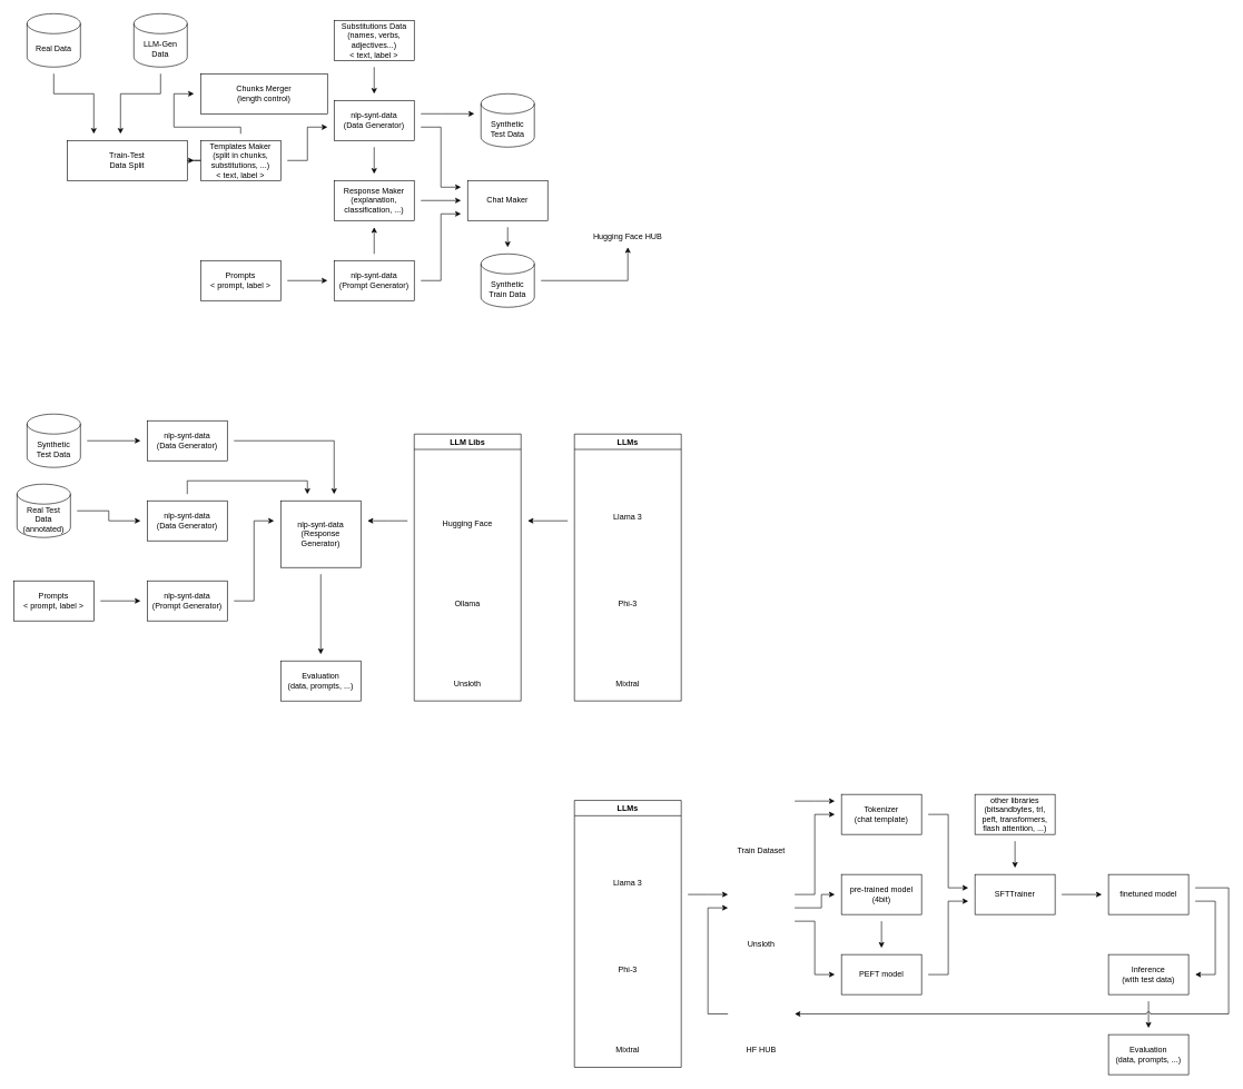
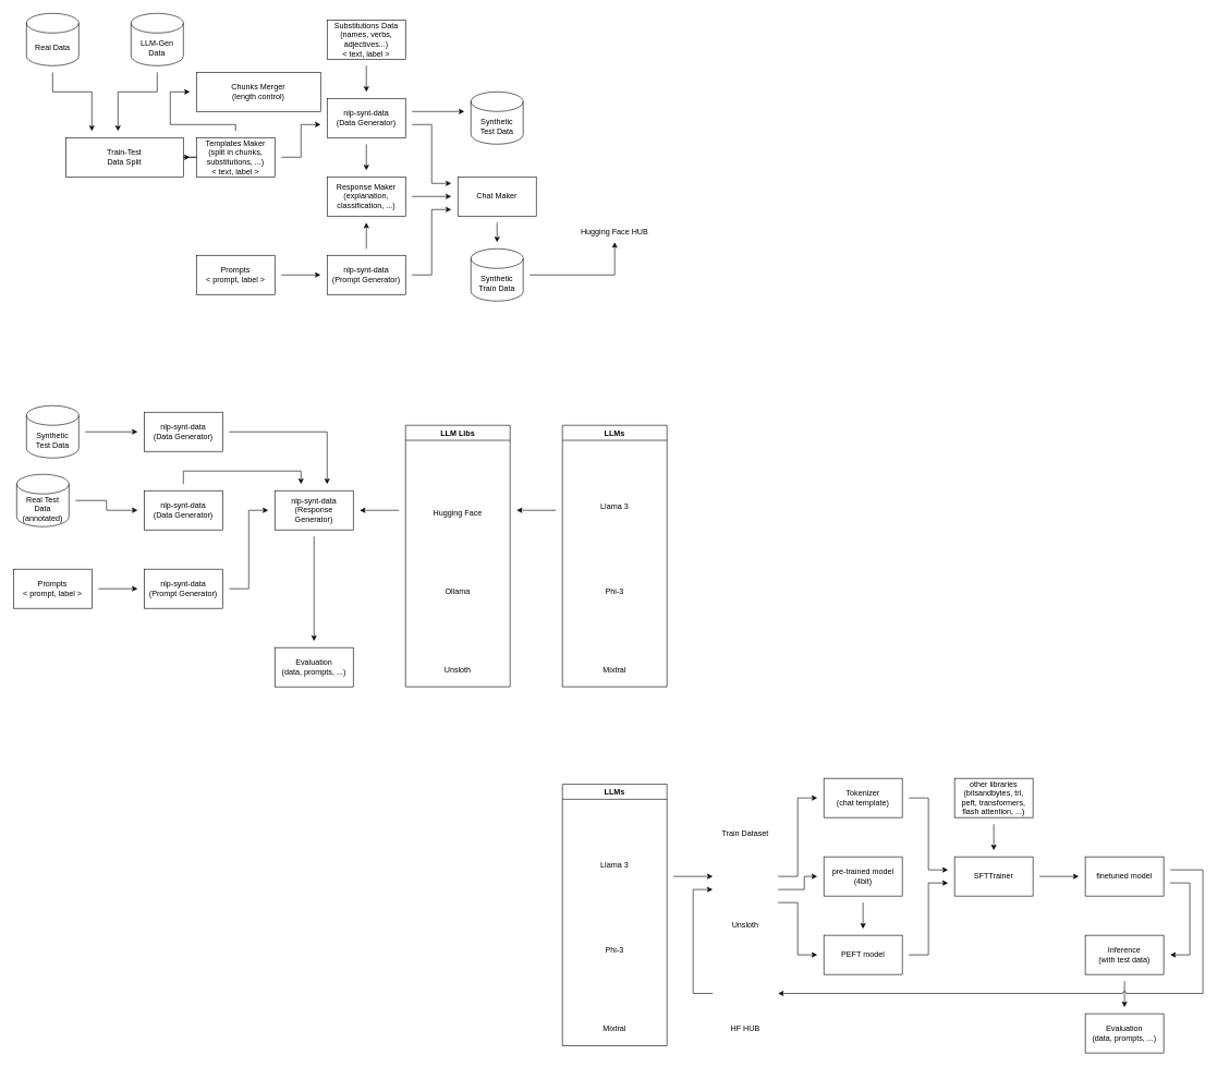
- <mxCell id="55" value="nlp-synt-data&lt;div&gt;(Response Generator)&lt;/div&gt;" style="whiteSpace=wrap;html=1;" parent="1" vertex="1"><mxGeometry x="420" y="750" width="120" height="100" as="geometry" /></mxCell>
+ <mxCell id="55" value="nlp-synt-data&lt;div&gt;(Response Generator)&lt;/div&gt;" style="whiteSpace=wrap;html=1;" parent="1" vertex="1"><mxGeometry x="420" y="750" width="120" height="60" as="geometry" /></mxCell>
- <mxCell id="62" style="edgeStyle=orthogonalEdgeStyle;rounded=0;orthogonalLoop=1;jettySize=auto;html=1;targetPerimeterSpacing=10;sourcePerimeterSpacing=10;" edge="1" parent="1" source="63" target="71"><mxGeometry relative="1" as="geometry"><Array as="points"><mxPoint x="1220" y="1200" /><mxPoint x="1220" y="1200" /></Array></mxGeometry></mxCell>
